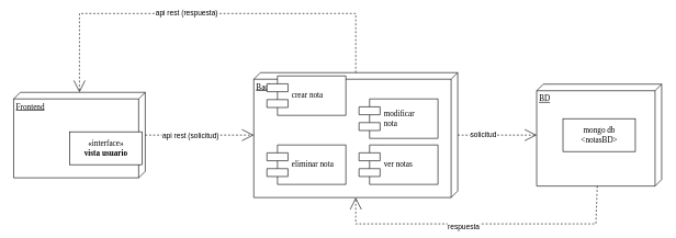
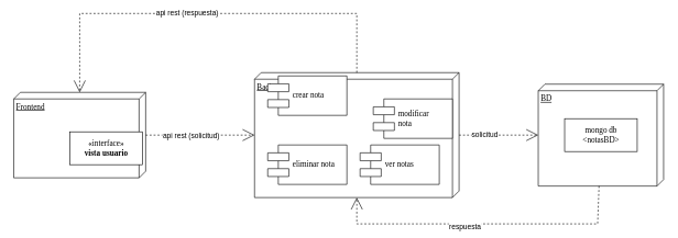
- <mxCell id="16" value="modificar &lt;br&gt;nota" style="shape=component;align=left;spacingLeft=36;rounded=0;shadow=0;comic=0;labelBackgroundColor=none;strokeWidth=1;fontFamily=Verdana;fontSize=12;html=1;" vertex="1" parent="1"><mxGeometry x="545" y="150" width="120" height="60" as="geometry" /></mxCell>
+ <mxCell id="16" value="modificar &lt;br&gt;nota" style="shape=component;align=left;spacingLeft=36;rounded=0;shadow=0;comic=0;labelBackgroundColor=none;strokeWidth=1;fontFamily=Verdana;fontSize=12;html=1;" vertex="1" parent="1"><mxGeometry x="565" y="150" width="120" height="60" as="geometry" /></mxCell>
